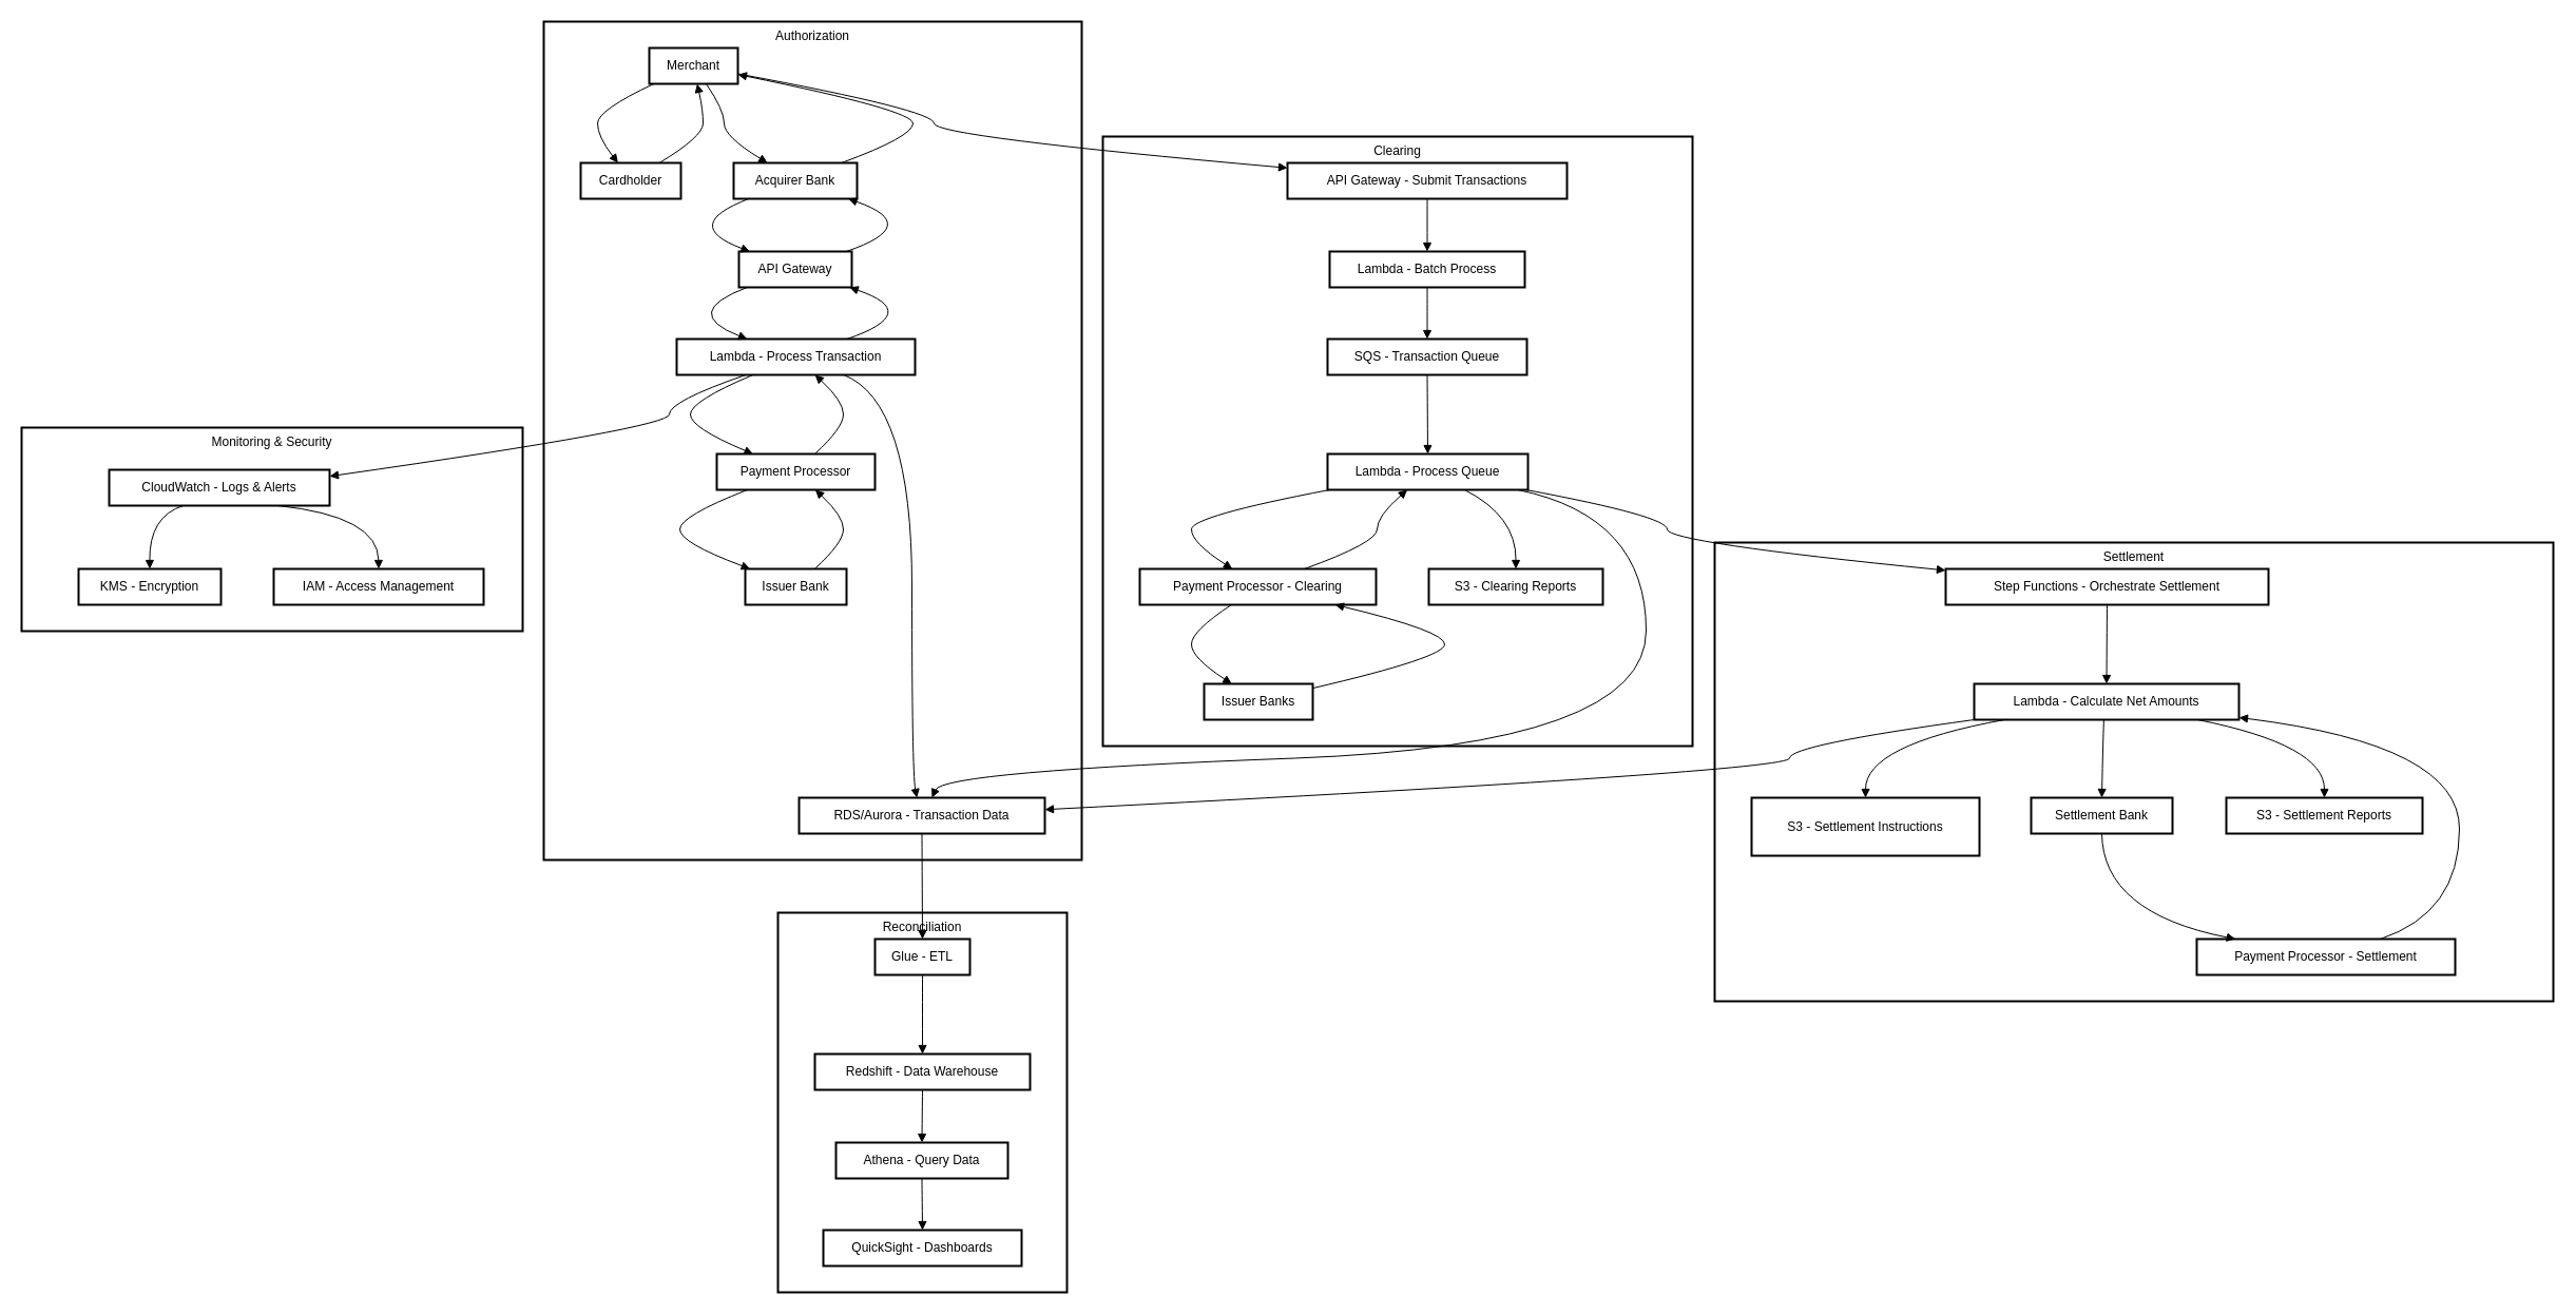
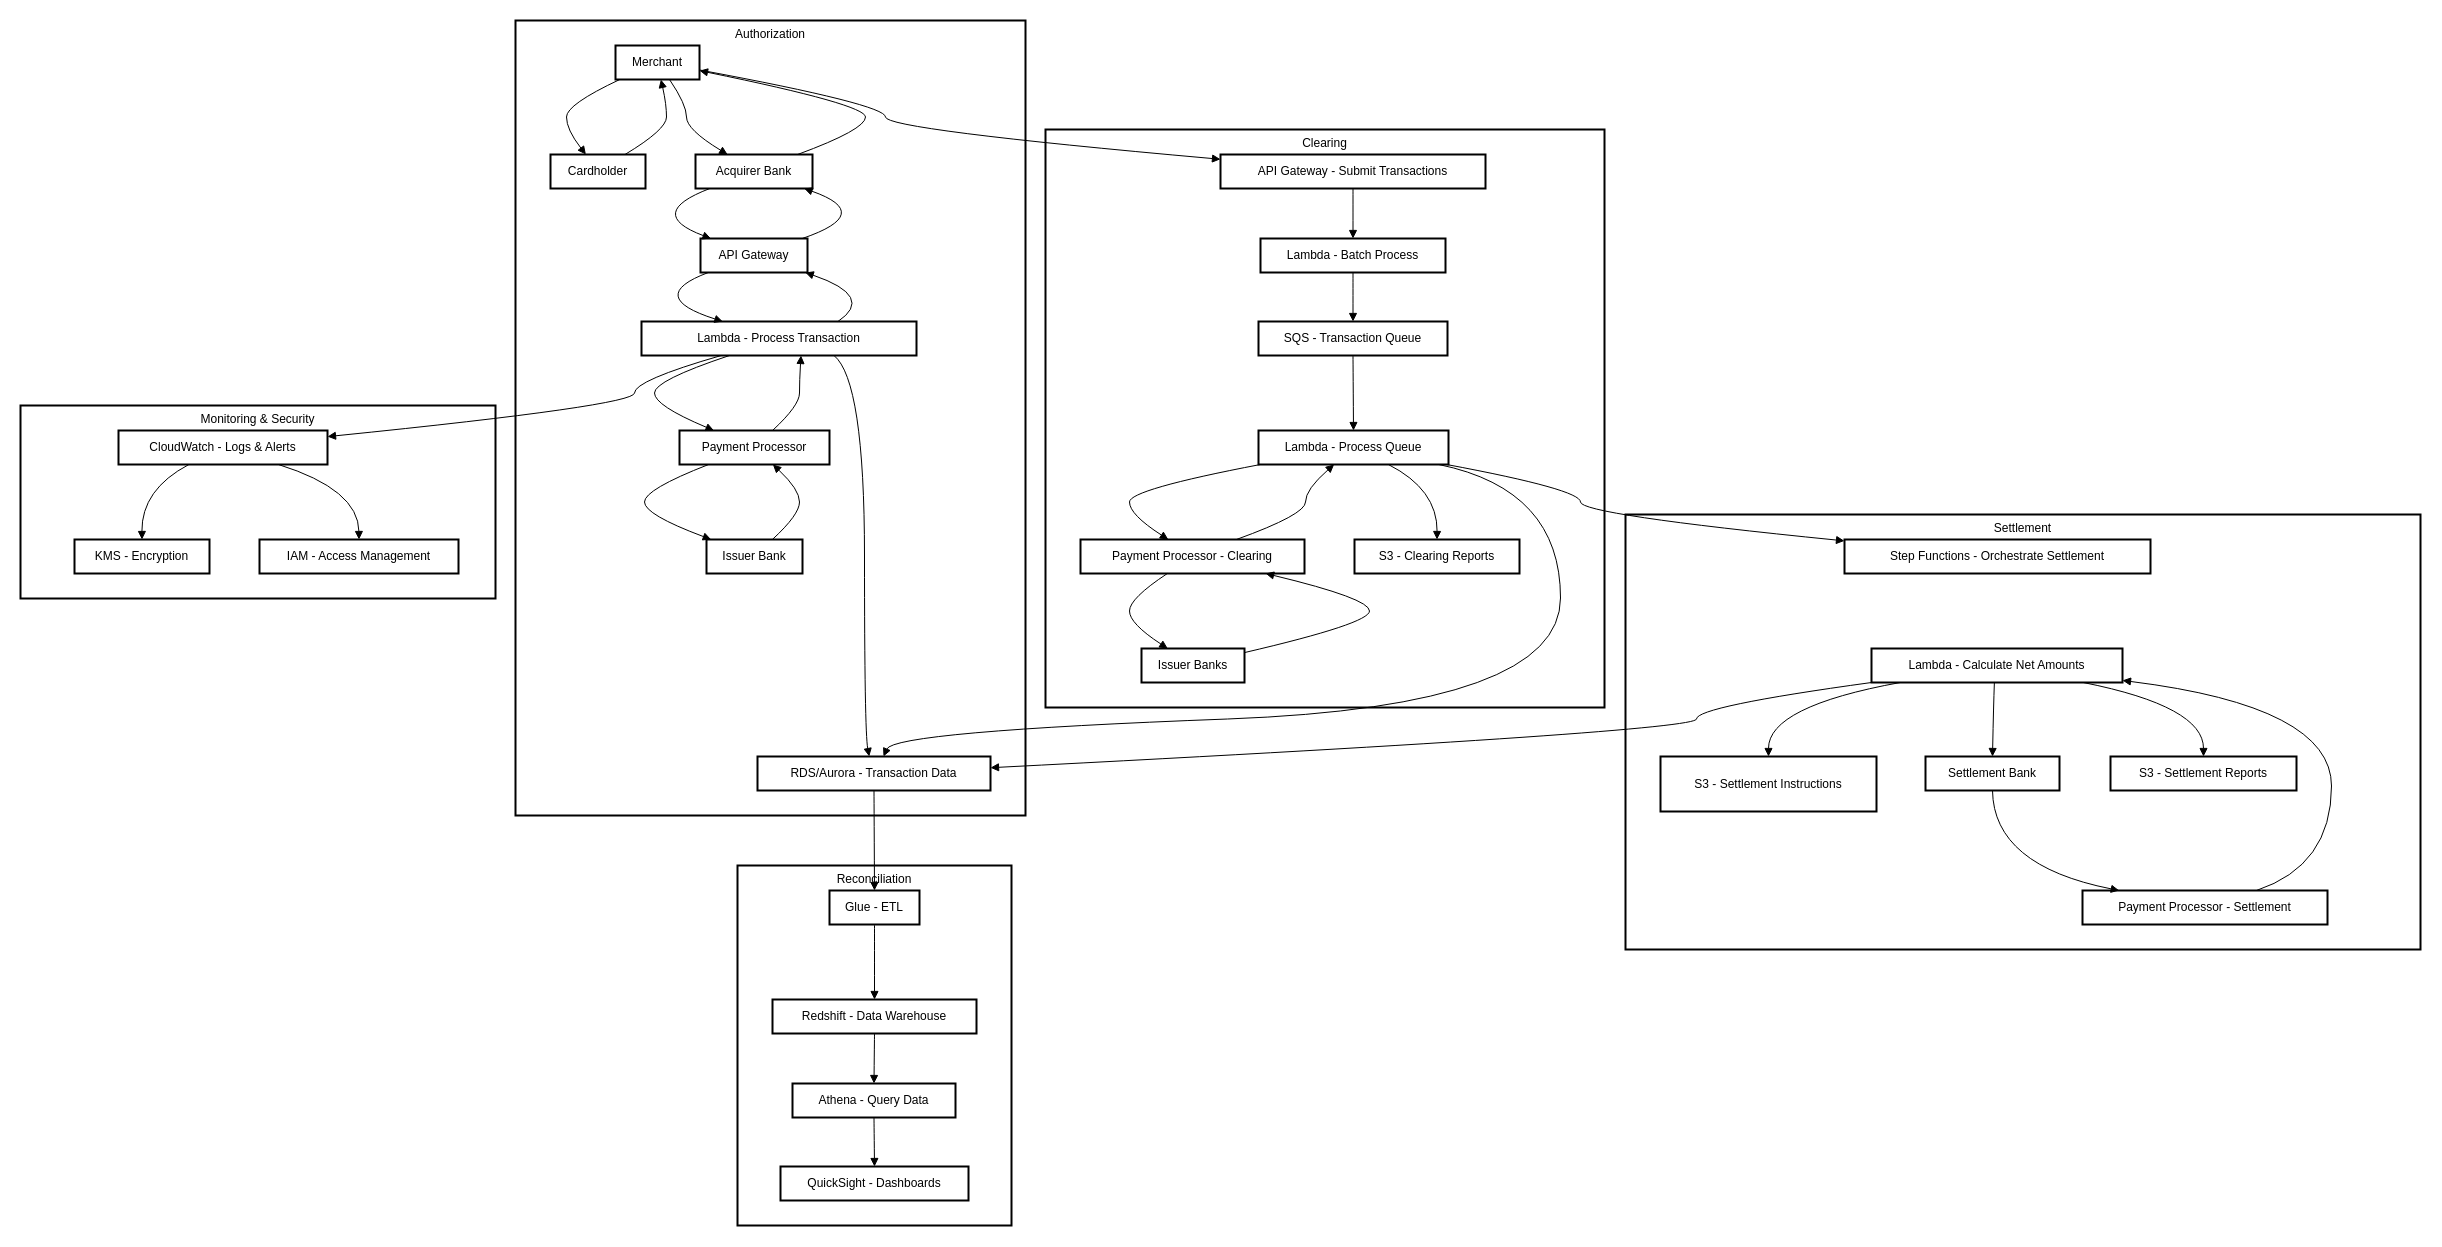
- <mxCell id="31" value="Lambda - Process Transaction" style="whiteSpace=wrap;strokeWidth=2;" vertex="1" parent="1"><mxGeometry x="641" y="321" width="226" height="34" as="geometry" /></mxCell>
+ <mxCell id="31" value="Lambda - Process Transaction" style="whiteSpace=wrap;strokeWidth=2;" vertex="1" parent="1"><mxGeometry x="641" y="321" width="275" height="34" as="geometry" /></mxCell>
- <mxCell id="3" value="CloudWatch - Logs &amp; Alerts" style="whiteSpace=wrap;strokeWidth=2;" vertex="1" parent="1"><mxGeometry x="103" y="445" width="209" height="34" as="geometry" /></mxCell>
+ <mxCell id="3" value="CloudWatch - Logs &amp; Alerts" style="whiteSpace=wrap;strokeWidth=2;" vertex="1" parent="1"><mxGeometry x="118" y="430" width="209" height="34" as="geometry" /></mxCell>
- <mxCell id="59" value="" style="curved=1;startArrow=none;endArrow=block;exitX=0.5;exitY=0.99;entryX=0.5;entryY=-0.01;rounded=0;" edge="1" parent="1" source="12" target="13"><mxGeometry relative="1" as="geometry"><Array as="points" /></mxGeometry></mxCell>
